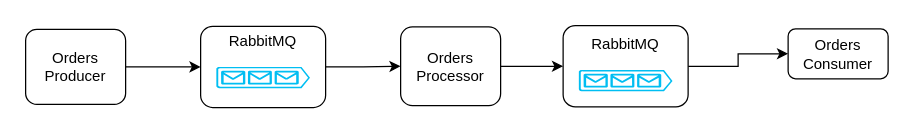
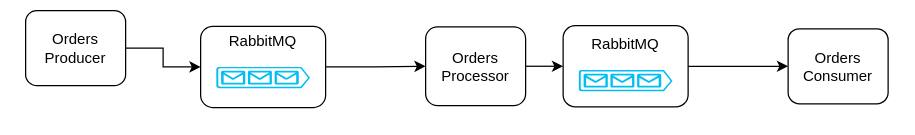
- <mxCell id="14" value="Orders Consumer" style="rounded=1;whiteSpace=wrap;html=1;" vertex="1" parent="1"><mxGeometry x="630" y="22.5" width="80" height="40" as="geometry" /></mxCell>
+ <mxCell id="14" value="Orders Consumer" style="rounded=1;whiteSpace=wrap;html=1;" vertex="1" parent="1"><mxGeometry x="630" y="22.5" width="80" height="60" as="geometry" /></mxCell>
- <mxCell id="13" value="Orders Processor" style="rounded=1;whiteSpace=wrap;html=1;" vertex="1" parent="1"><mxGeometry x="320" y="21" width="80" height="63" as="geometry" /></mxCell>
+ <mxCell id="13" value="Orders Processor" style="rounded=1;whiteSpace=wrap;html=1;" vertex="1" parent="1"><mxGeometry x="340" y="21" width="80" height="63" as="geometry" /></mxCell>
- <mxCell id="6" value="Orders Producer" style="rounded=1;whiteSpace=wrap;html=1;" vertex="1" parent="1"><mxGeometry x="20" y="23" width="80" height="60" as="geometry" /></mxCell>
+ <mxCell id="6" value="Orders Producer" style="rounded=1;whiteSpace=wrap;html=1;" vertex="1" parent="1"><mxGeometry x="20" y="8" width="80" height="60" as="geometry" /></mxCell>
